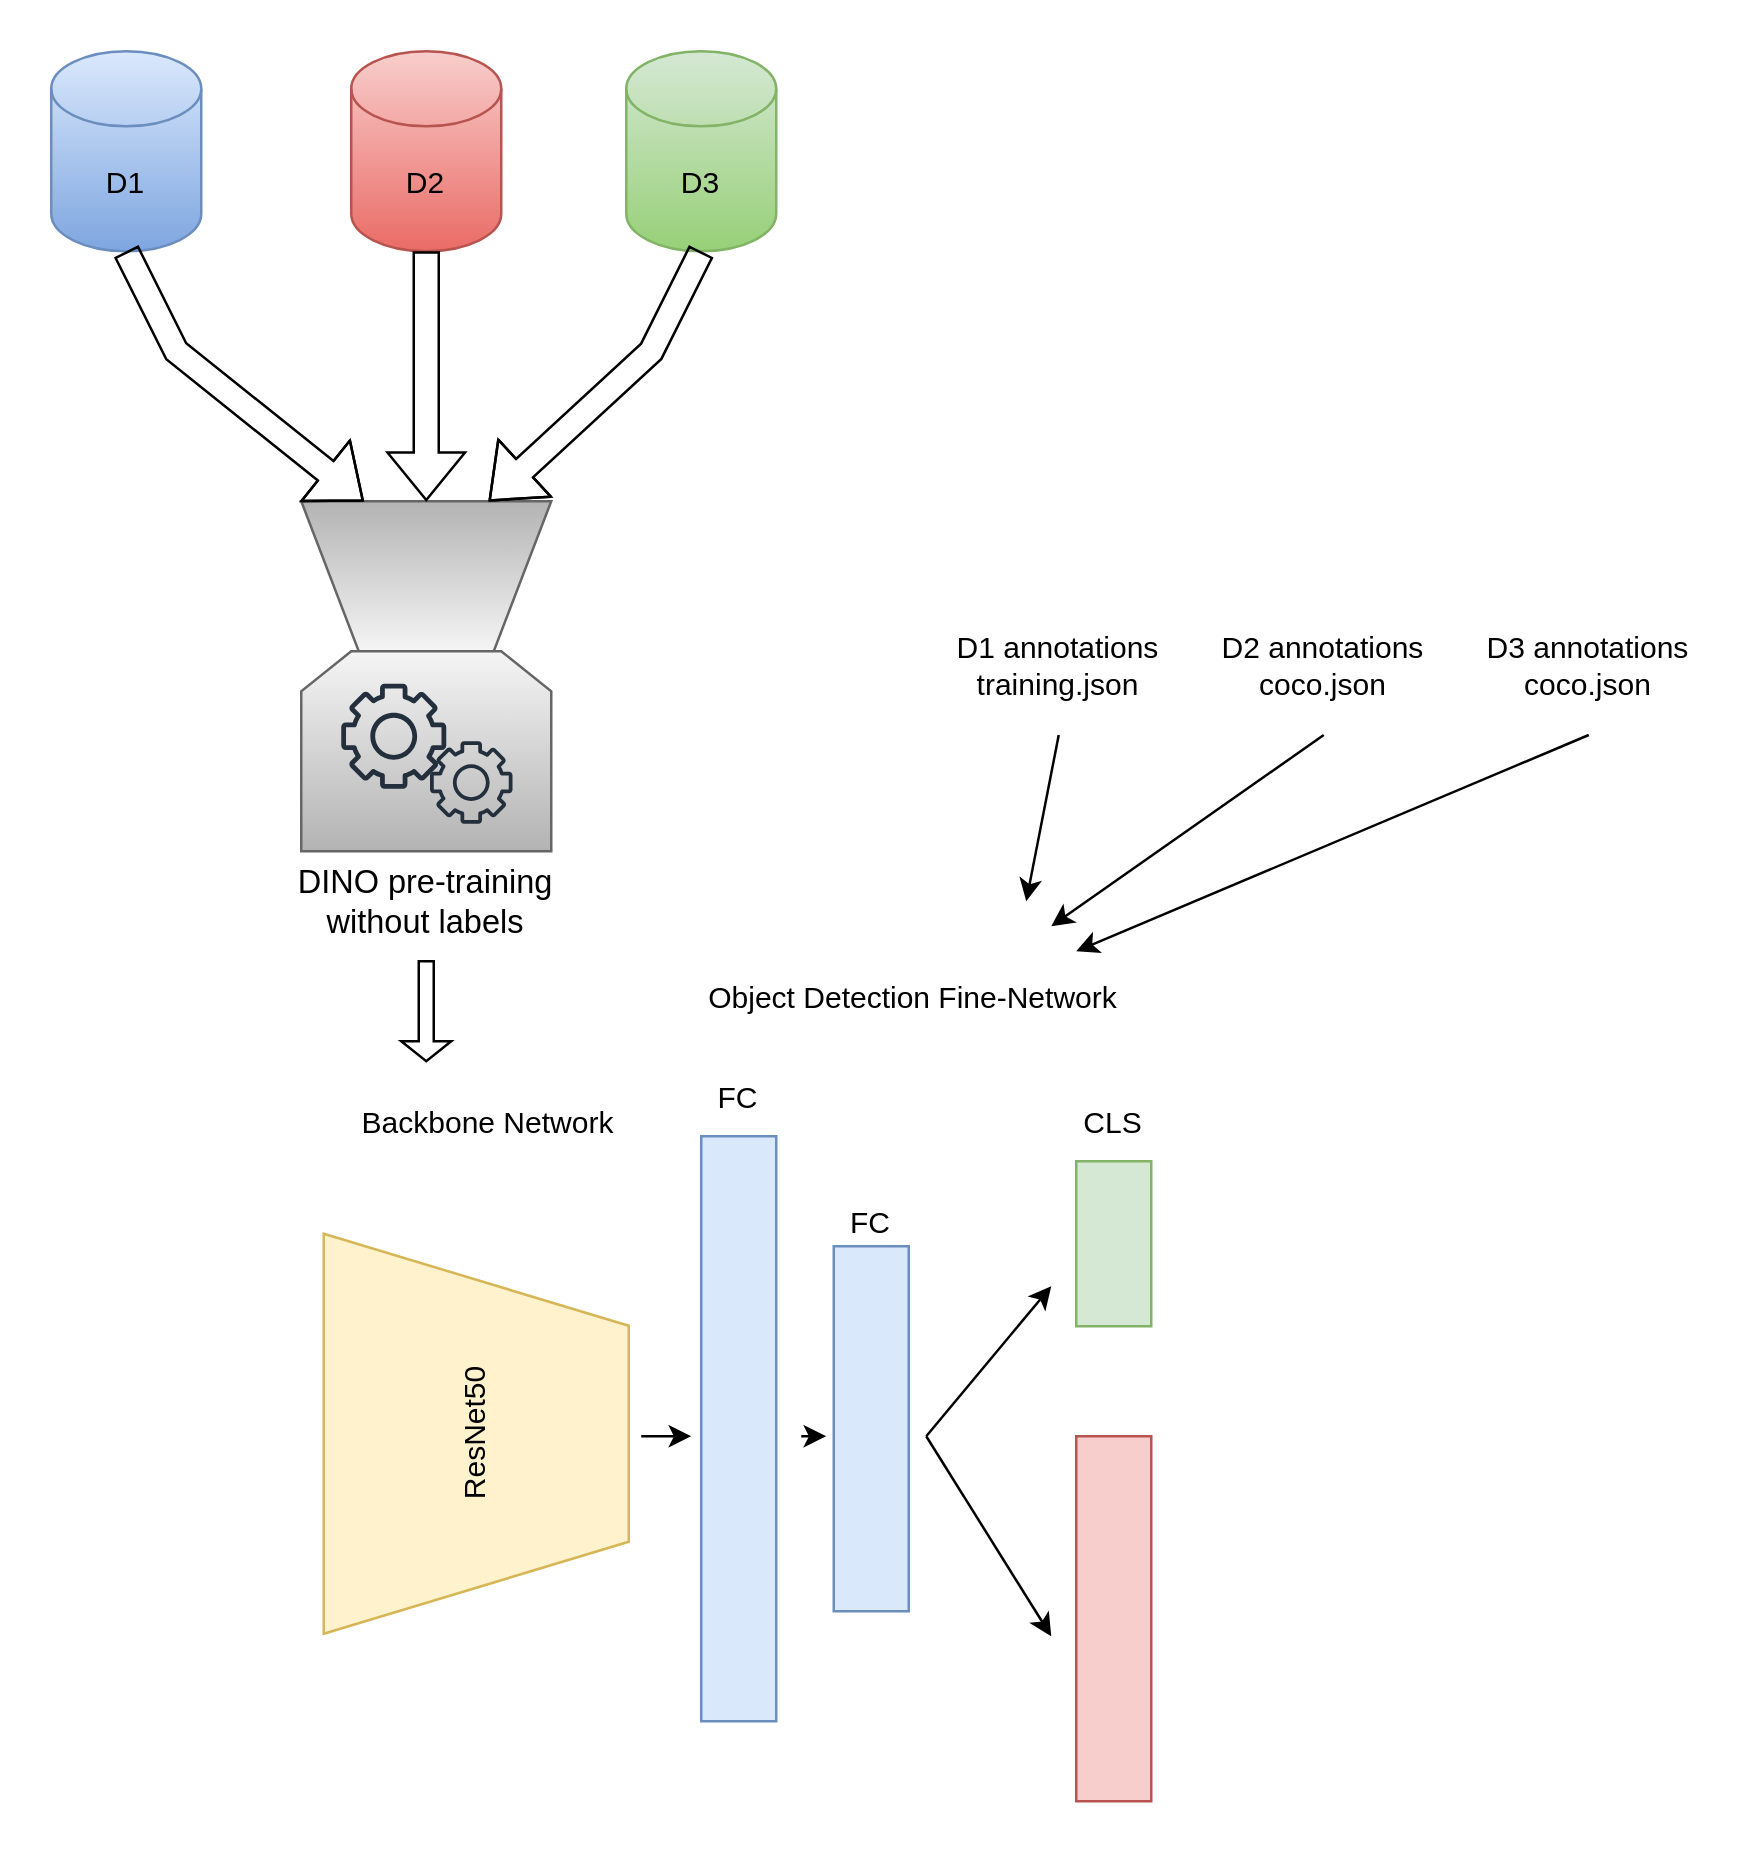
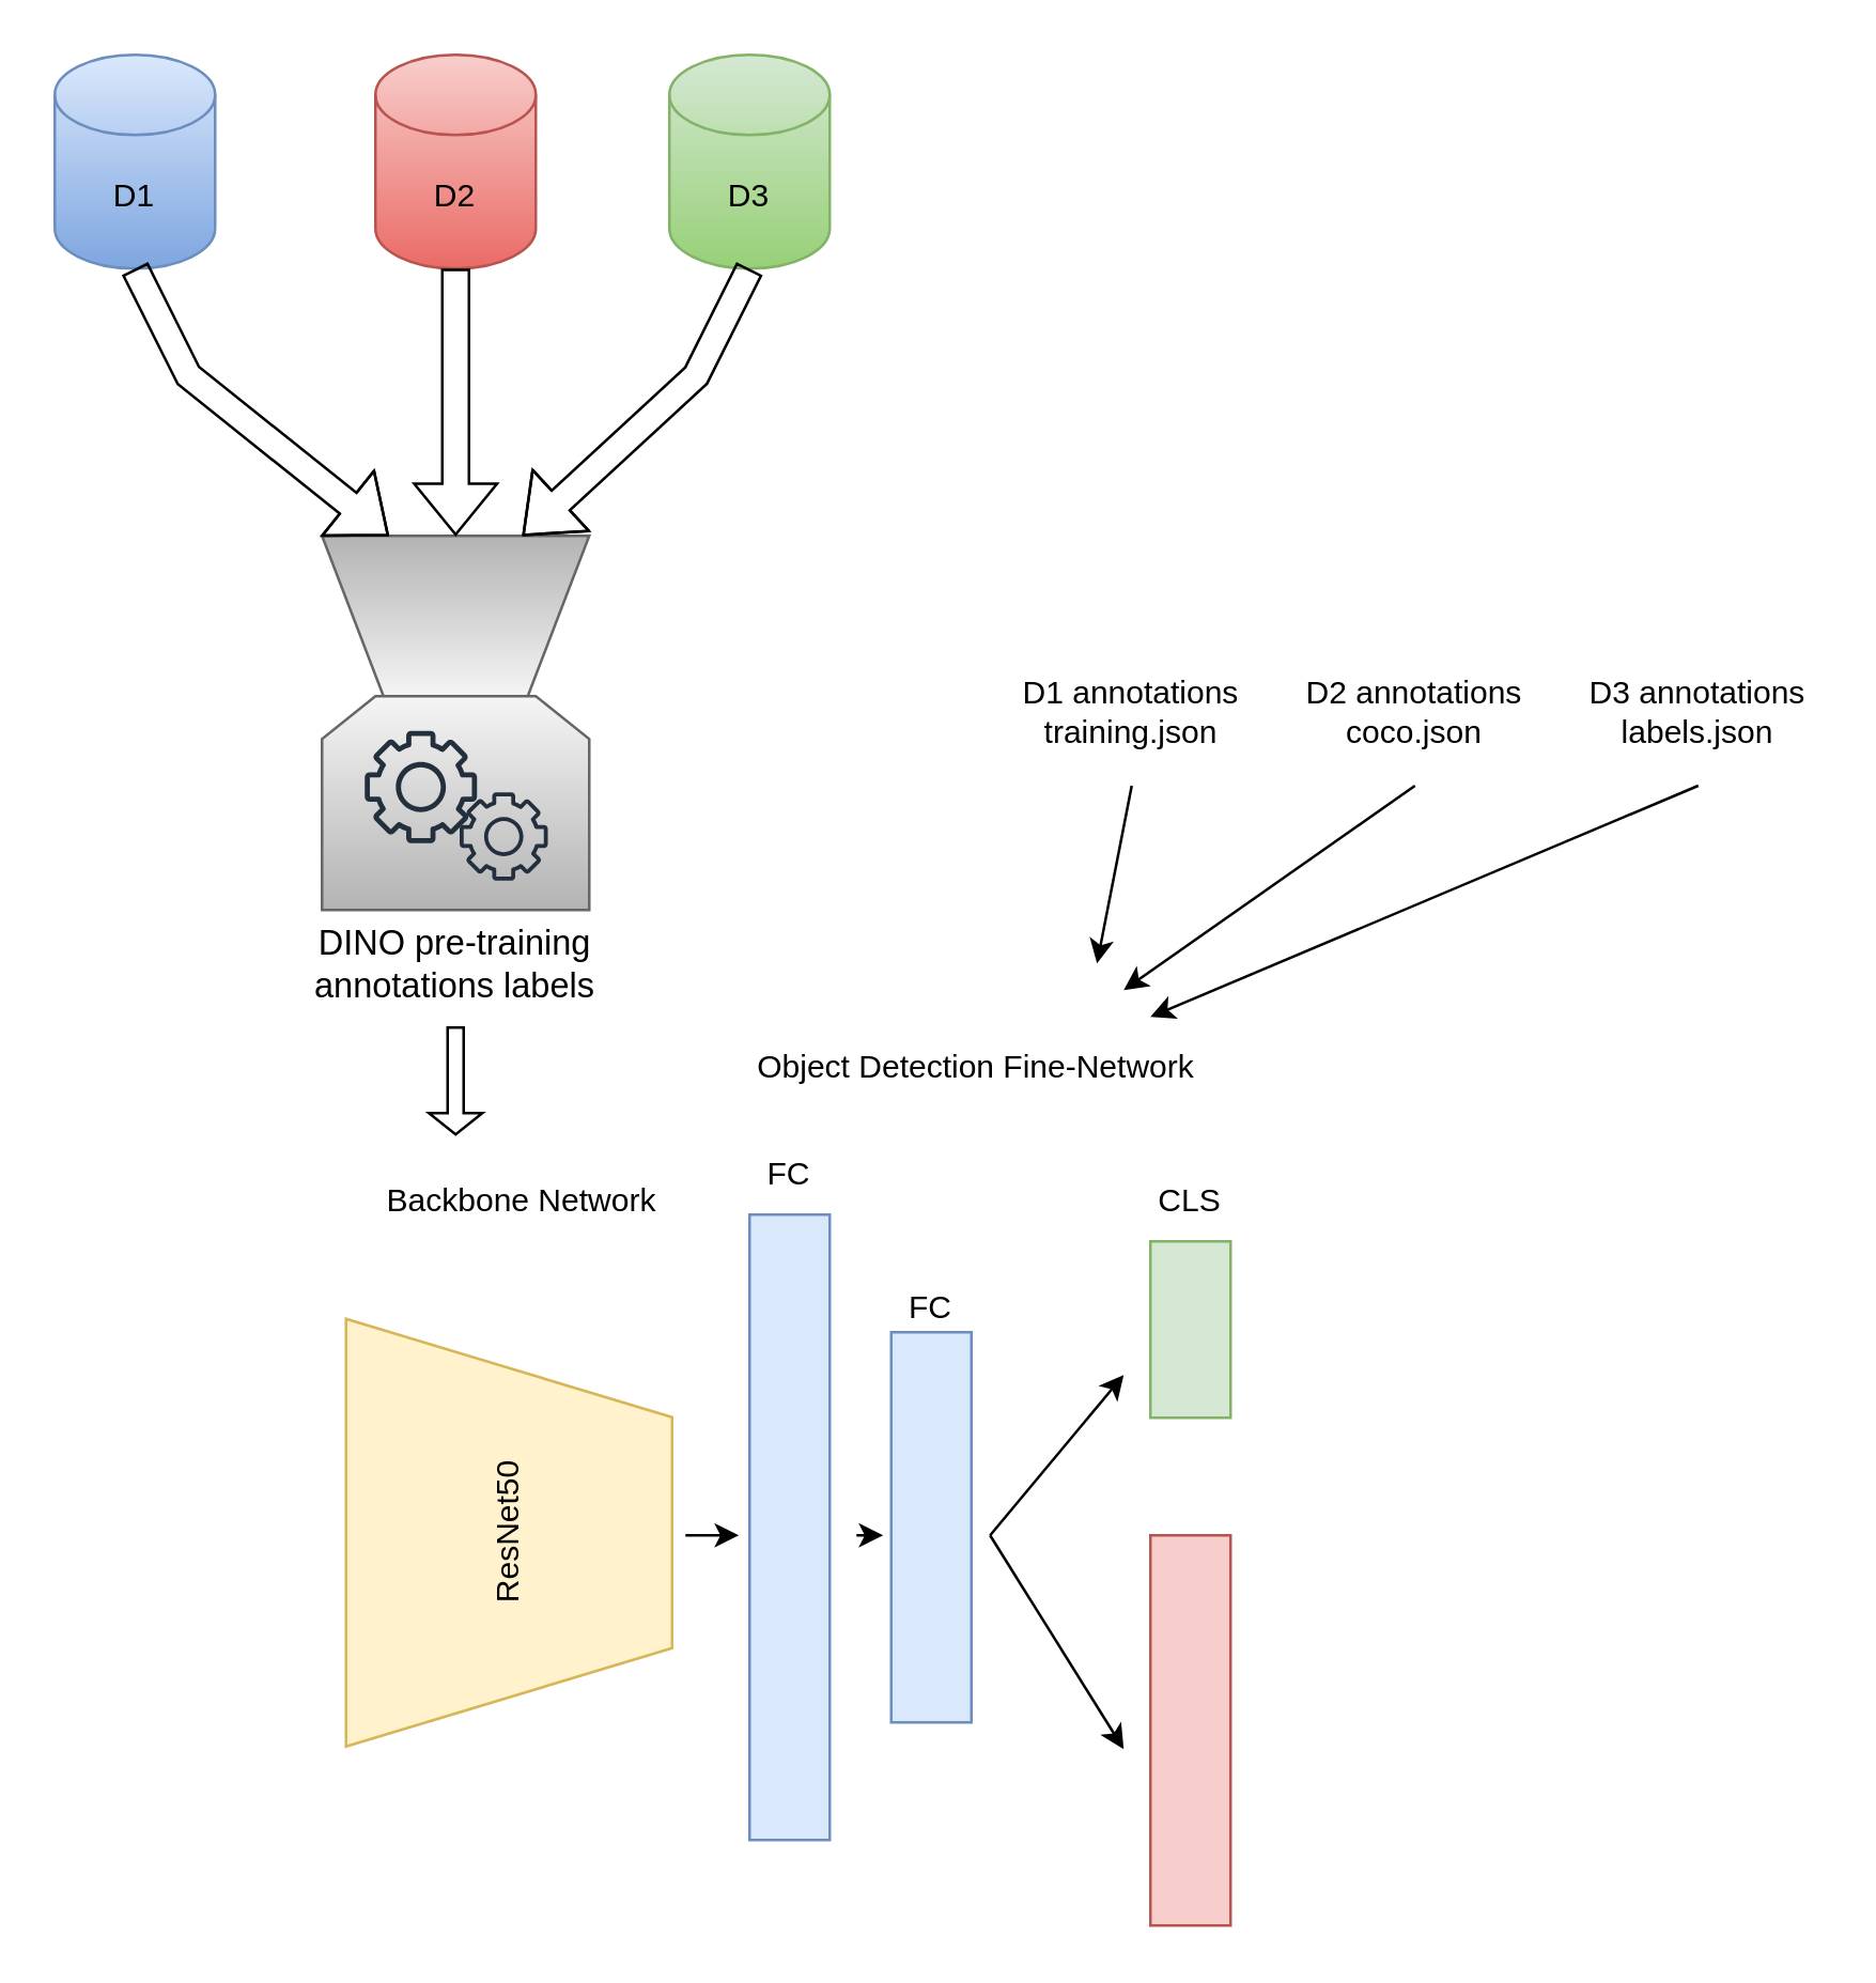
- <mxCell id="31" value="D3 annotations coco.json" style="text;html=1;align=center;verticalAlign=middle;whiteSpace=wrap;rounded=0;" vertex="1" parent="1"><mxGeometry x="590" y="237.5" width="90" height="56" as="geometry" /></mxCell>
+ <mxCell id="31" value="D3 annotations labels.json" style="text;html=1;align=center;verticalAlign=middle;whiteSpace=wrap;rounded=0;" vertex="1" parent="1"><mxGeometry x="590" y="237.5" width="90" height="56" as="geometry" /></mxCell>
- <mxCell id="27" value="&lt;font style=&quot;font-size: 13px;&quot;&gt;DINO pre-training&lt;/font&gt;&lt;div style=&quot;font-size: 13px;&quot;&gt;&lt;font style=&quot;font-size: 13px;&quot;&gt;without labels&lt;/font&gt;&lt;/div&gt;" style="text;html=1;align=center;verticalAlign=middle;whiteSpace=wrap;rounded=0;" vertex="1" parent="1"><mxGeometry x="110" y="335" width="120" height="50" as="geometry" /></mxCell>
+ <mxCell id="27" value="&lt;font style=&quot;font-size: 13px;&quot;&gt;DINO pre-training&lt;/font&gt;&lt;div style=&quot;font-size: 13px;&quot;&gt;&lt;font style=&quot;font-size: 13px;&quot;&gt;annotations labels&lt;/font&gt;&lt;/div&gt;" style="text;html=1;align=center;verticalAlign=middle;whiteSpace=wrap;rounded=0;" vertex="1" parent="1"><mxGeometry x="110" y="335" width="120" height="50" as="geometry" /></mxCell>
